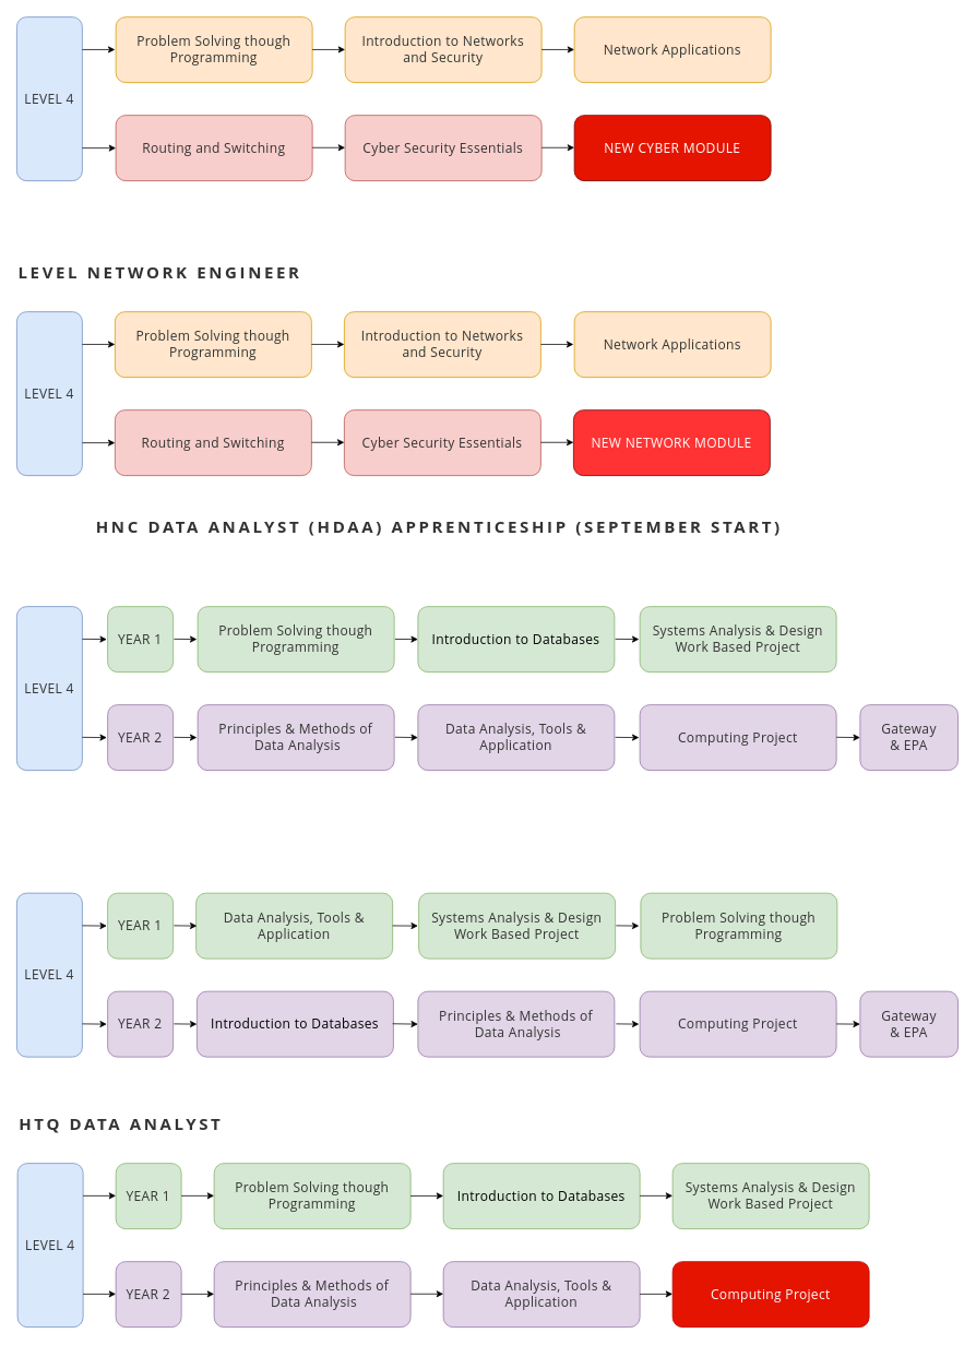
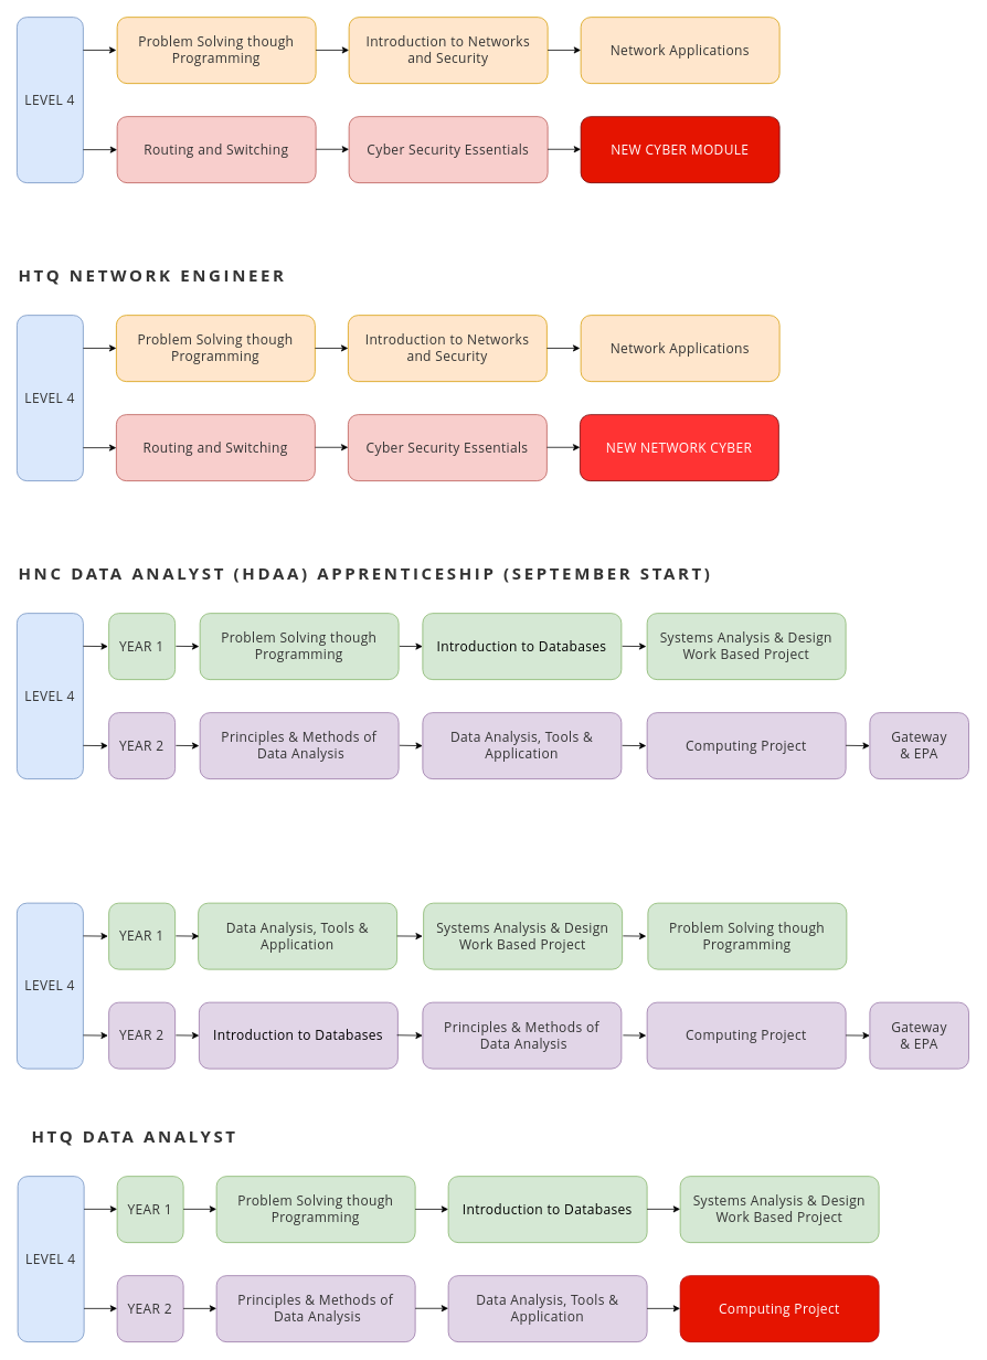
- <mxCell id="19" value="&lt;h1 style=&quot;box-sizing: border-box ; margin: 10px 0px ; line-height: 1.2 ; color: rgb(51 , 51 , 51) ; font-family: &amp;#34;open sans&amp;#34; , sans-serif ; letter-spacing: 3.52px ; text-transform: uppercase&quot;&gt;&lt;font style=&quot;font-size: 20px&quot;&gt;LEVEL NETWORK ENGINEER&lt;/font&gt;&lt;/h1&gt;" style="text;whiteSpace=wrap;html=1;" parent="1" vertex="1"><mxGeometry x="20" y="300" width="970" height="50" as="geometry" /></mxCell>
+ <mxCell id="19" value="&lt;h1 style=&quot;box-sizing: border-box ; margin: 10px 0px ; line-height: 1.2 ; color: rgb(51 , 51 , 51) ; font-family: &amp;#34;open sans&amp;#34; , sans-serif ; letter-spacing: 3.52px ; text-transform: uppercase&quot;&gt;&lt;font style=&quot;font-size: 20px&quot;&gt;HTQ NETWORK ENGINEER&lt;/font&gt;&lt;/h1&gt;" style="text;whiteSpace=wrap;html=1;" parent="1" vertex="1"><mxGeometry x="20" y="300" width="970" height="50" as="geometry" /></mxCell>
- <mxCell id="16" value="&lt;span style=&quot;font-family: &amp;#34;open sans&amp;#34; , sans-serif ; font-size: 16px ; letter-spacing: 0.45px ; text-align: left&quot;&gt;NEW NETWORK MODULE&lt;/span&gt;" style="rounded=1;whiteSpace=wrap;html=1;fillColor=#FF3333;strokeColor=#6F0000;fontColor=#ffffff;" parent="1" vertex="1"><mxGeometry x="700" y="500" width="240" height="80" as="geometry" /></mxCell>
+ <mxCell id="16" value="&lt;span style=&quot;font-family: &amp;#34;open sans&amp;#34; , sans-serif ; font-size: 16px ; letter-spacing: 0.45px ; text-align: left&quot;&gt;NEW NETWORK CYBER&lt;/span&gt;" style="rounded=1;whiteSpace=wrap;html=1;fillColor=#FF3333;strokeColor=#6F0000;fontColor=#ffffff;" parent="1" vertex="1"><mxGeometry x="700" y="500" width="240" height="80" as="geometry" /></mxCell>
- <mxCell id="34" value="&lt;h1 id=&quot;yui_3_17_2_1_1647001315751_60&quot; style=&quot;box-sizing: border-box ; margin: 10px 0px ; line-height: 1.2 ; color: rgb(51 , 51 , 51) ; font-family: &amp;#34;open sans&amp;#34; , sans-serif ; letter-spacing: 3.52px ; text-transform: uppercase&quot;&gt;&lt;font style=&quot;font-size: 20px&quot;&gt;HNC DATA ANALYST (HDAA) APPRENTICESHIP (September start)&amp;nbsp;&lt;/font&gt;&lt;/h1&gt;" style="text;whiteSpace=wrap;html=1;" parent="1" vertex="1"><mxGeometry x="115" y="610" width="970" height="50" as="geometry" /></mxCell>
+ <mxCell id="34" value="&lt;h1 id=&quot;yui_3_17_2_1_1647001315751_60&quot; style=&quot;box-sizing: border-box ; margin: 10px 0px ; line-height: 1.2 ; color: rgb(51 , 51 , 51) ; font-family: &amp;#34;open sans&amp;#34; , sans-serif ; letter-spacing: 3.52px ; text-transform: uppercase&quot;&gt;&lt;font style=&quot;font-size: 20px&quot;&gt;HNC DATA ANALYST (HDAA) APPRENTICESHIP (September start)&amp;nbsp;&lt;/font&gt;&lt;/h1&gt;" style="text;whiteSpace=wrap;html=1;" parent="1" vertex="1"><mxGeometry x="20" y="660" width="970" height="50" as="geometry" /></mxCell>
- <mxCell id="54" value="&lt;h1 id=&quot;yui_3_17_2_1_1647001315751_60&quot; style=&quot;box-sizing: border-box ; margin: 10px 0px ; line-height: 1.2 ; color: rgb(51 , 51 , 51) ; font-family: &amp;#34;open sans&amp;#34; , sans-serif ; letter-spacing: 3.52px ; text-transform: uppercase&quot;&gt;&lt;font style=&quot;font-size: 20px&quot;&gt;HTQ DATA ANALYST&lt;/font&gt;&lt;/h1&gt;" style="text;whiteSpace=wrap;html=1;" vertex="1" parent="1"><mxGeometry x="21" y="1340" width="970" height="50" as="geometry" /></mxCell>
+ <mxCell id="54" value="&lt;h1 id=&quot;yui_3_17_2_1_1647001315751_60&quot; style=&quot;box-sizing: border-box ; margin: 10px 0px ; line-height: 1.2 ; color: rgb(51 , 51 , 51) ; font-family: &amp;#34;open sans&amp;#34; , sans-serif ; letter-spacing: 3.52px ; text-transform: uppercase&quot;&gt;&lt;font style=&quot;font-size: 20px&quot;&gt;HTQ DATA ANALYST&lt;/font&gt;&lt;/h1&gt;" style="text;whiteSpace=wrap;html=1;" vertex="1" parent="1"><mxGeometry x="36" y="1340" width="970" height="50" as="geometry" /></mxCell>
